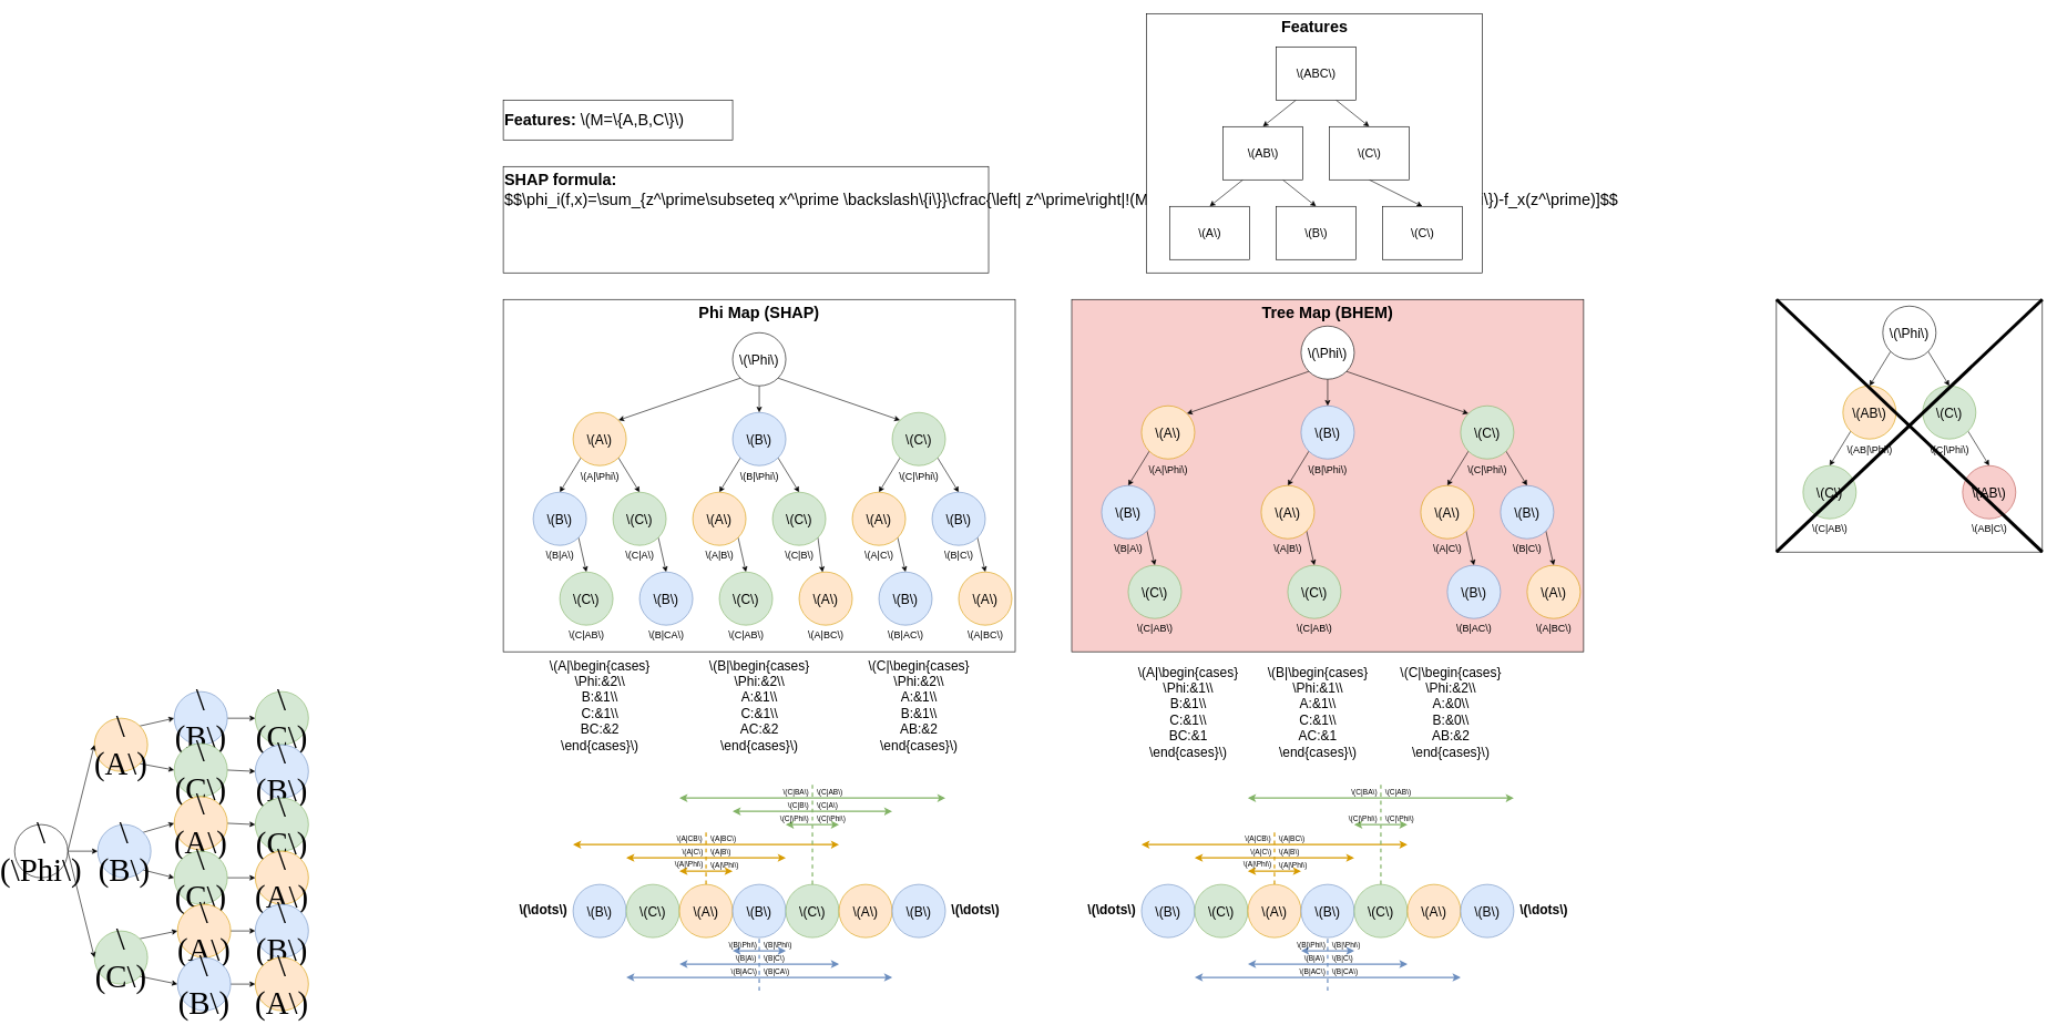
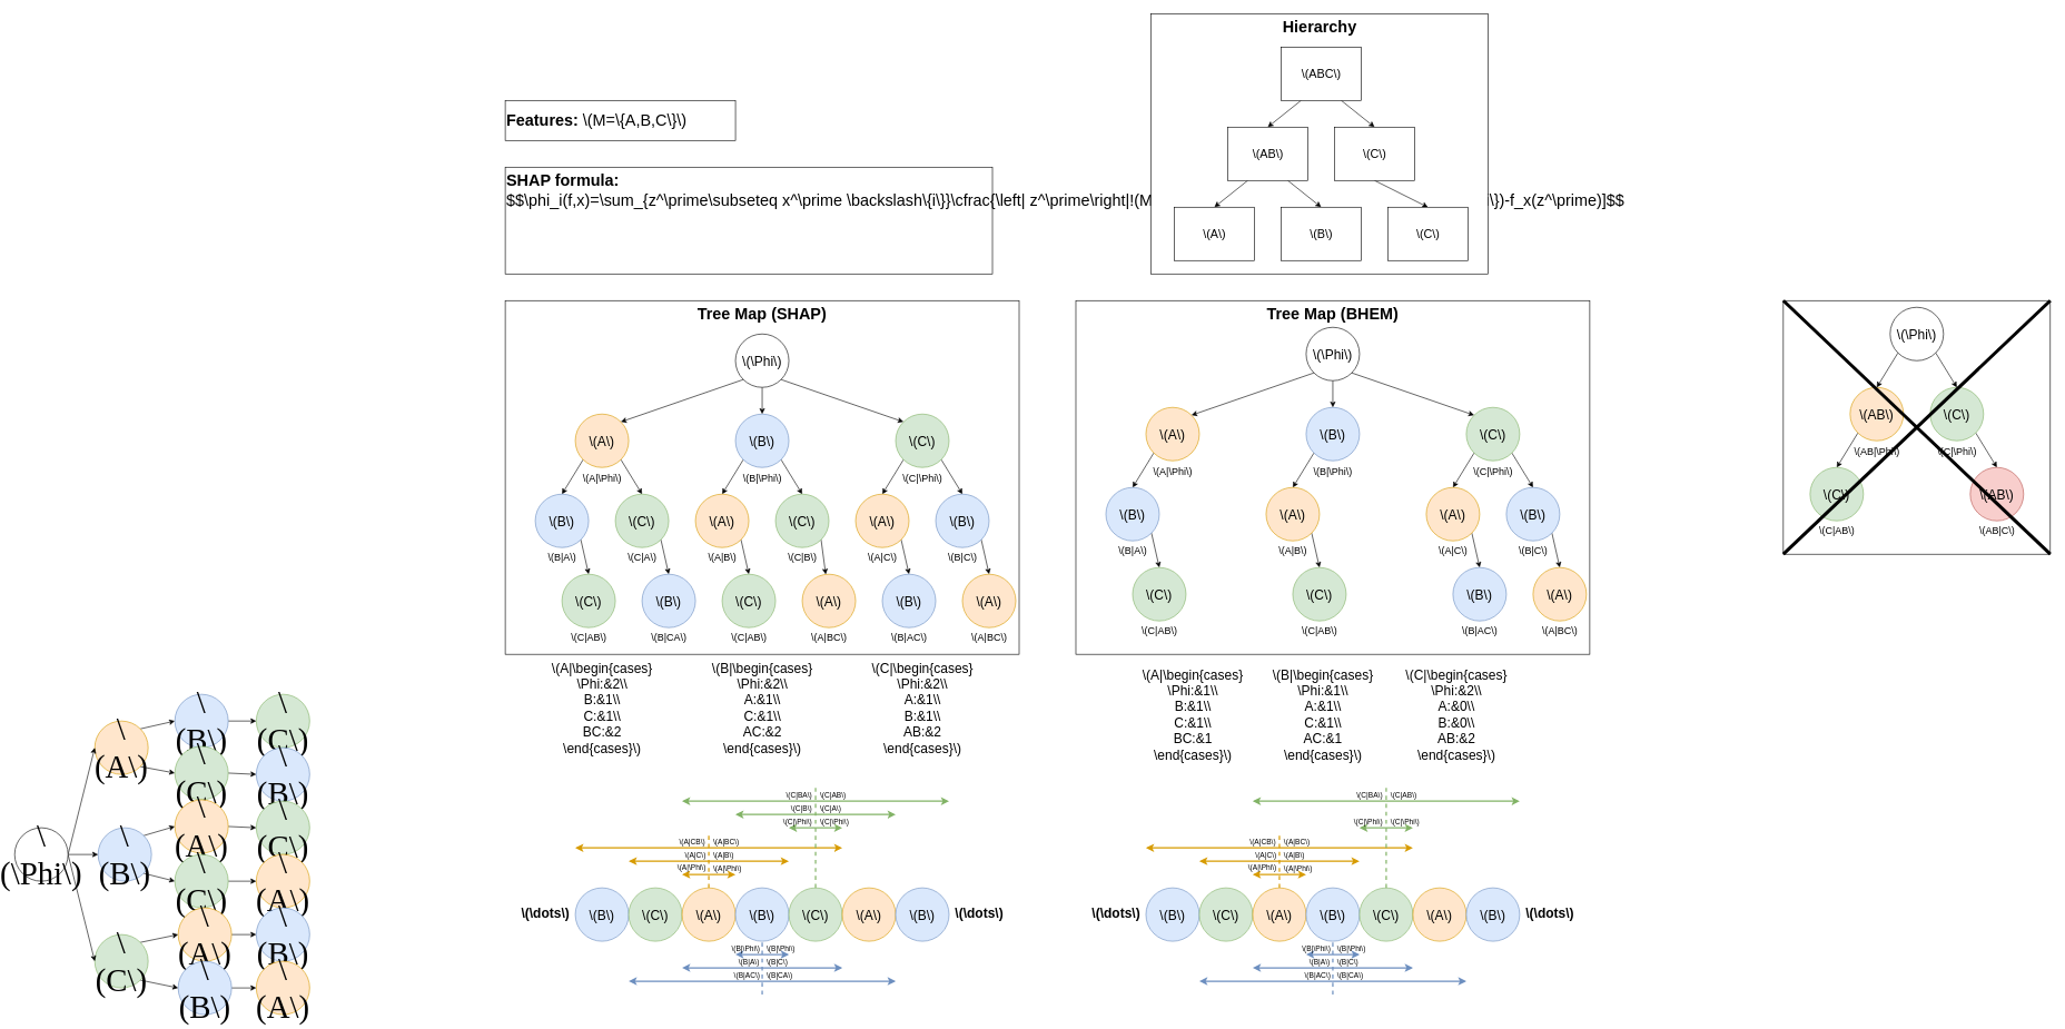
- <mxCell id="109" value="Features" style="rounded=0;whiteSpace=wrap;html=1;fontSize=24;fontStyle=1;labelPosition=center;verticalLabelPosition=middle;align=center;verticalAlign=top;horizontal=1;" parent="108" vertex="1"><mxGeometry width="505" height="390" as="geometry" /></mxCell>
+ <mxCell id="109" value="Hierarchy" style="rounded=0;whiteSpace=wrap;html=1;fontSize=24;fontStyle=1;labelPosition=center;verticalLabelPosition=middle;align=center;verticalAlign=top;horizontal=1;" parent="108" vertex="1"><mxGeometry width="505" height="390" as="geometry" /></mxCell>
- <mxCell id="4" value="Phi Map (SHAP)" style="rounded=0;whiteSpace=wrap;html=1;fontSize=24;fontStyle=1;verticalAlign=top;" parent="1" vertex="1"><mxGeometry x="755" width="770" height="530" as="geometry" y="450" /></mxCell>
+ <mxCell id="4" value="Tree Map (SHAP)" style="rounded=0;whiteSpace=wrap;html=1;fontSize=24;fontStyle=1;verticalAlign=top;" parent="1" vertex="1"><mxGeometry x="755" width="770" height="530" as="geometry" y="450" /></mxCell>
- <mxCell id="3" value="Tree Map (BHEM)" style="rounded=0;whiteSpace=wrap;html=1;fontSize=24;fontStyle=1;verticalAlign=top;fillColor=#f8cecc;" parent="1" vertex="1"><mxGeometry x="1610" width="770" height="530" as="geometry" y="450" /></mxCell>
+ <mxCell id="3" value="Tree Map (BHEM)" style="rounded=0;whiteSpace=wrap;html=1;fontSize=24;fontStyle=1;verticalAlign=top;" parent="1" vertex="1"><mxGeometry x="1610" width="770" height="530" as="geometry" y="450" /></mxCell>
